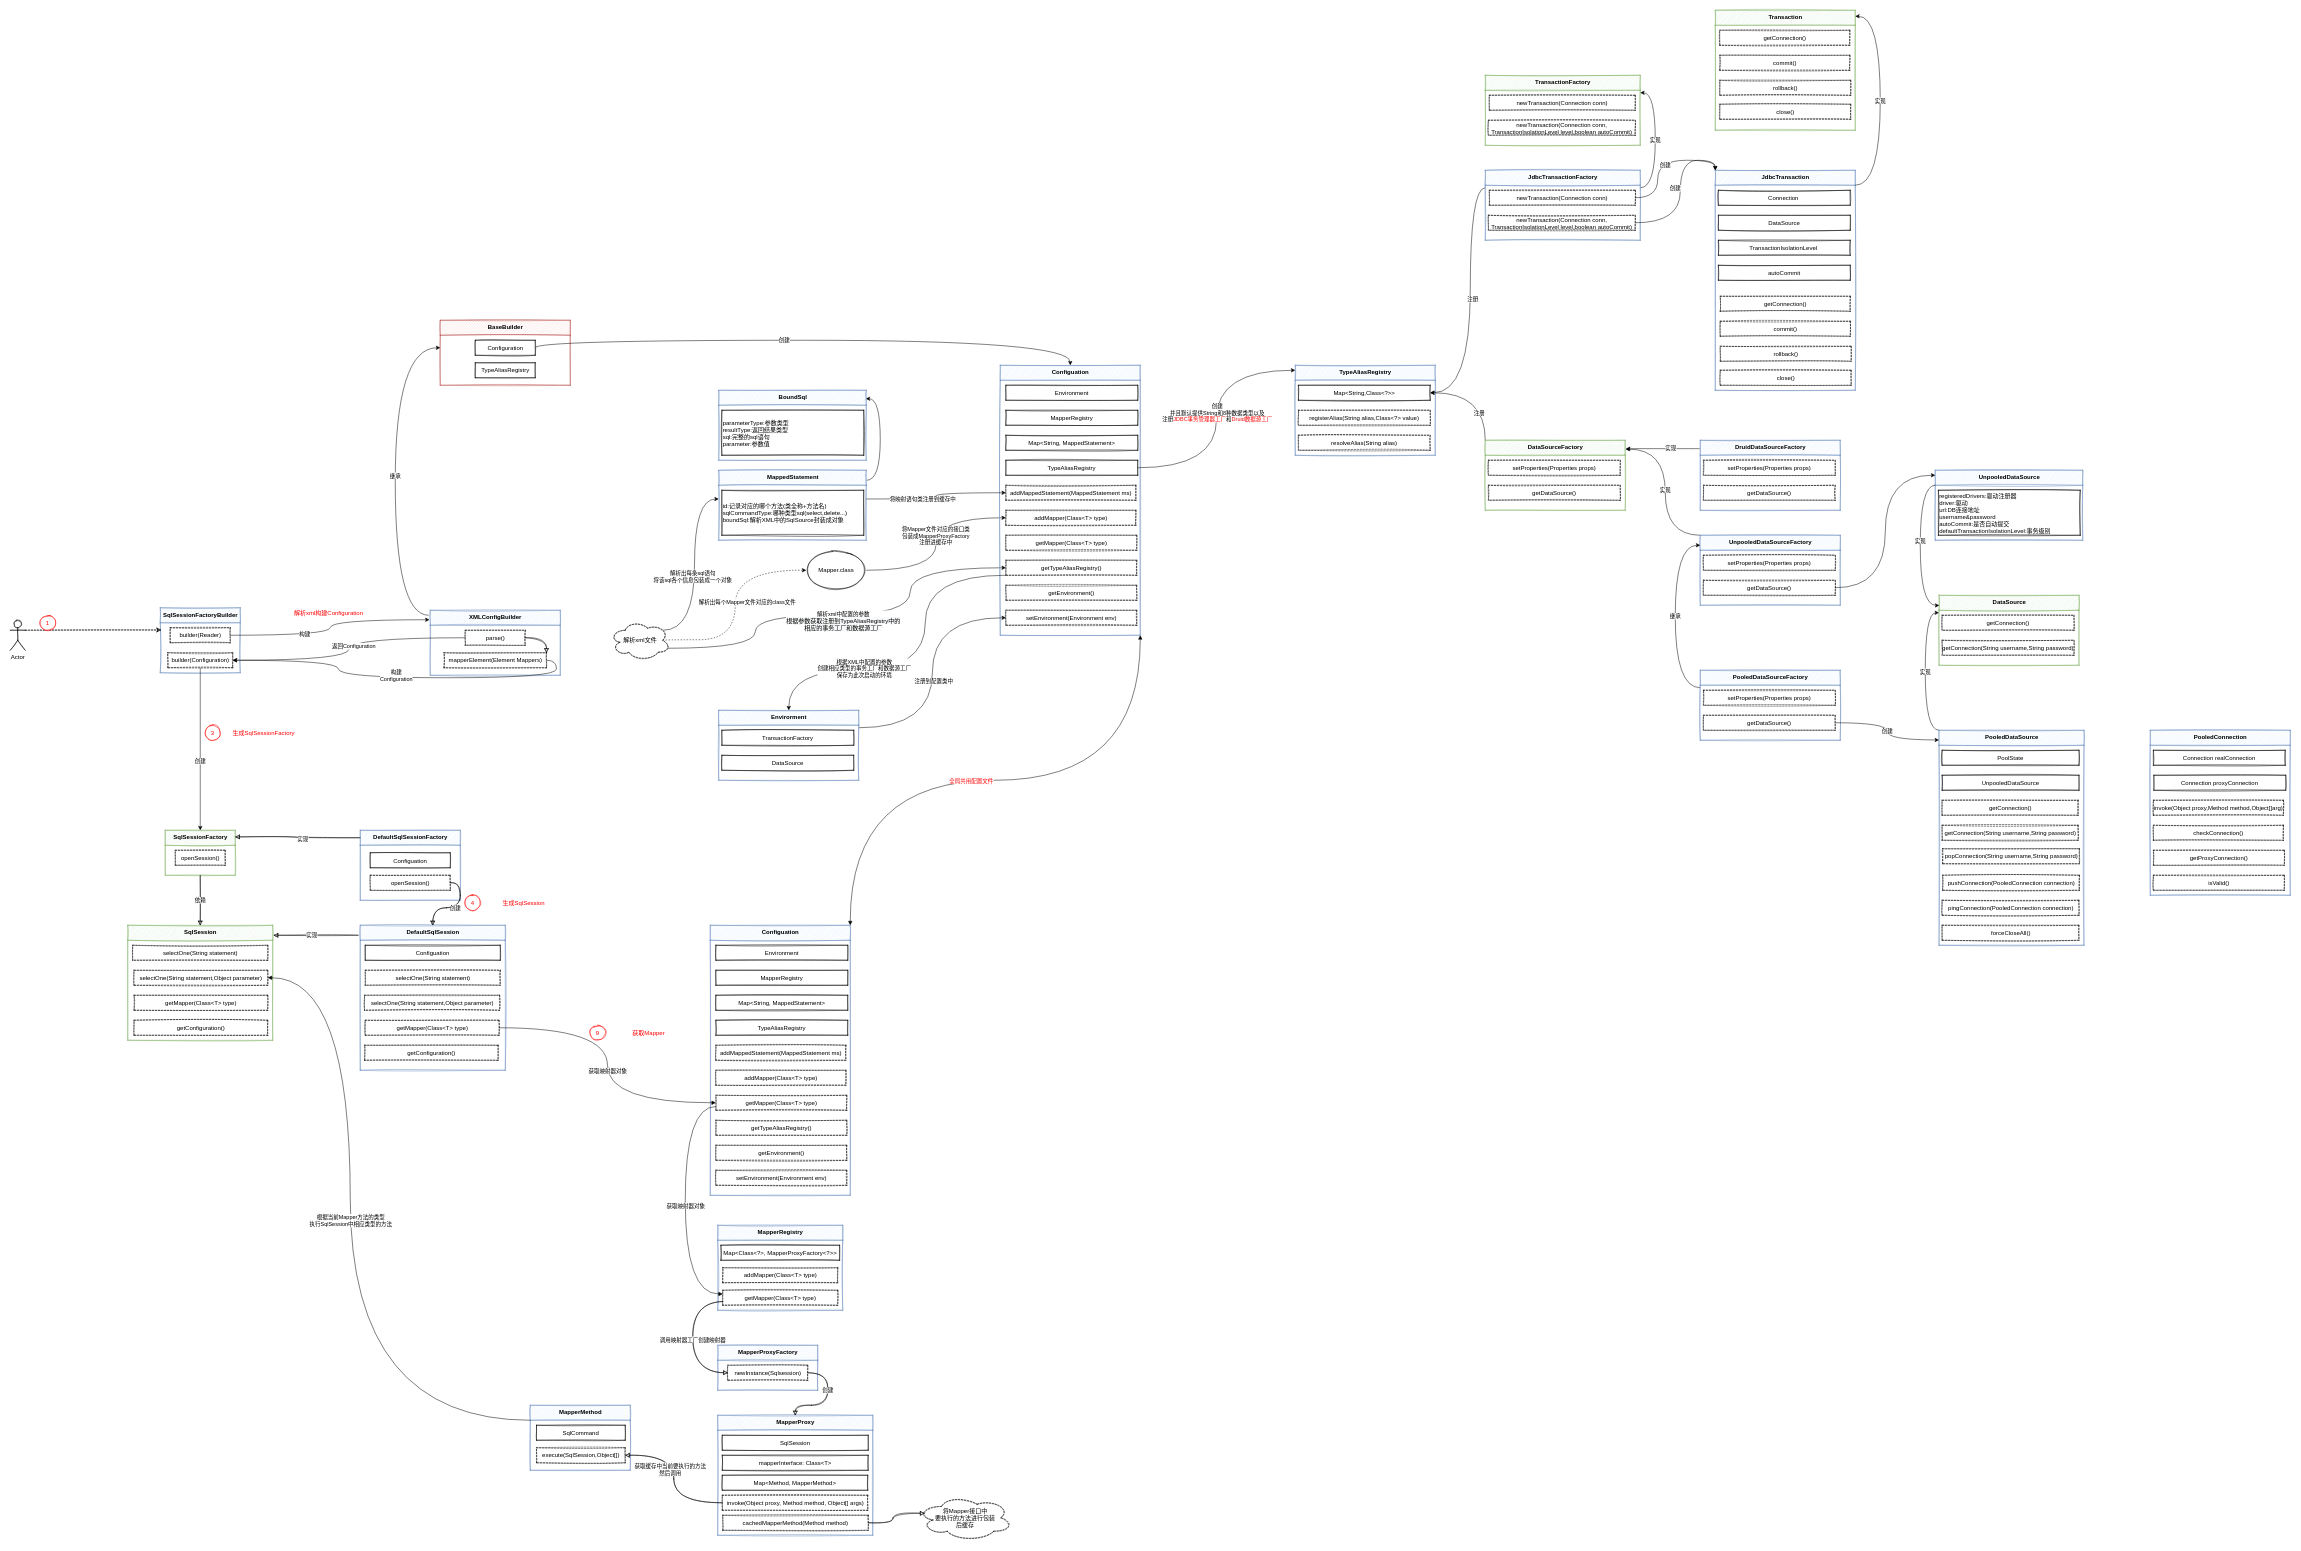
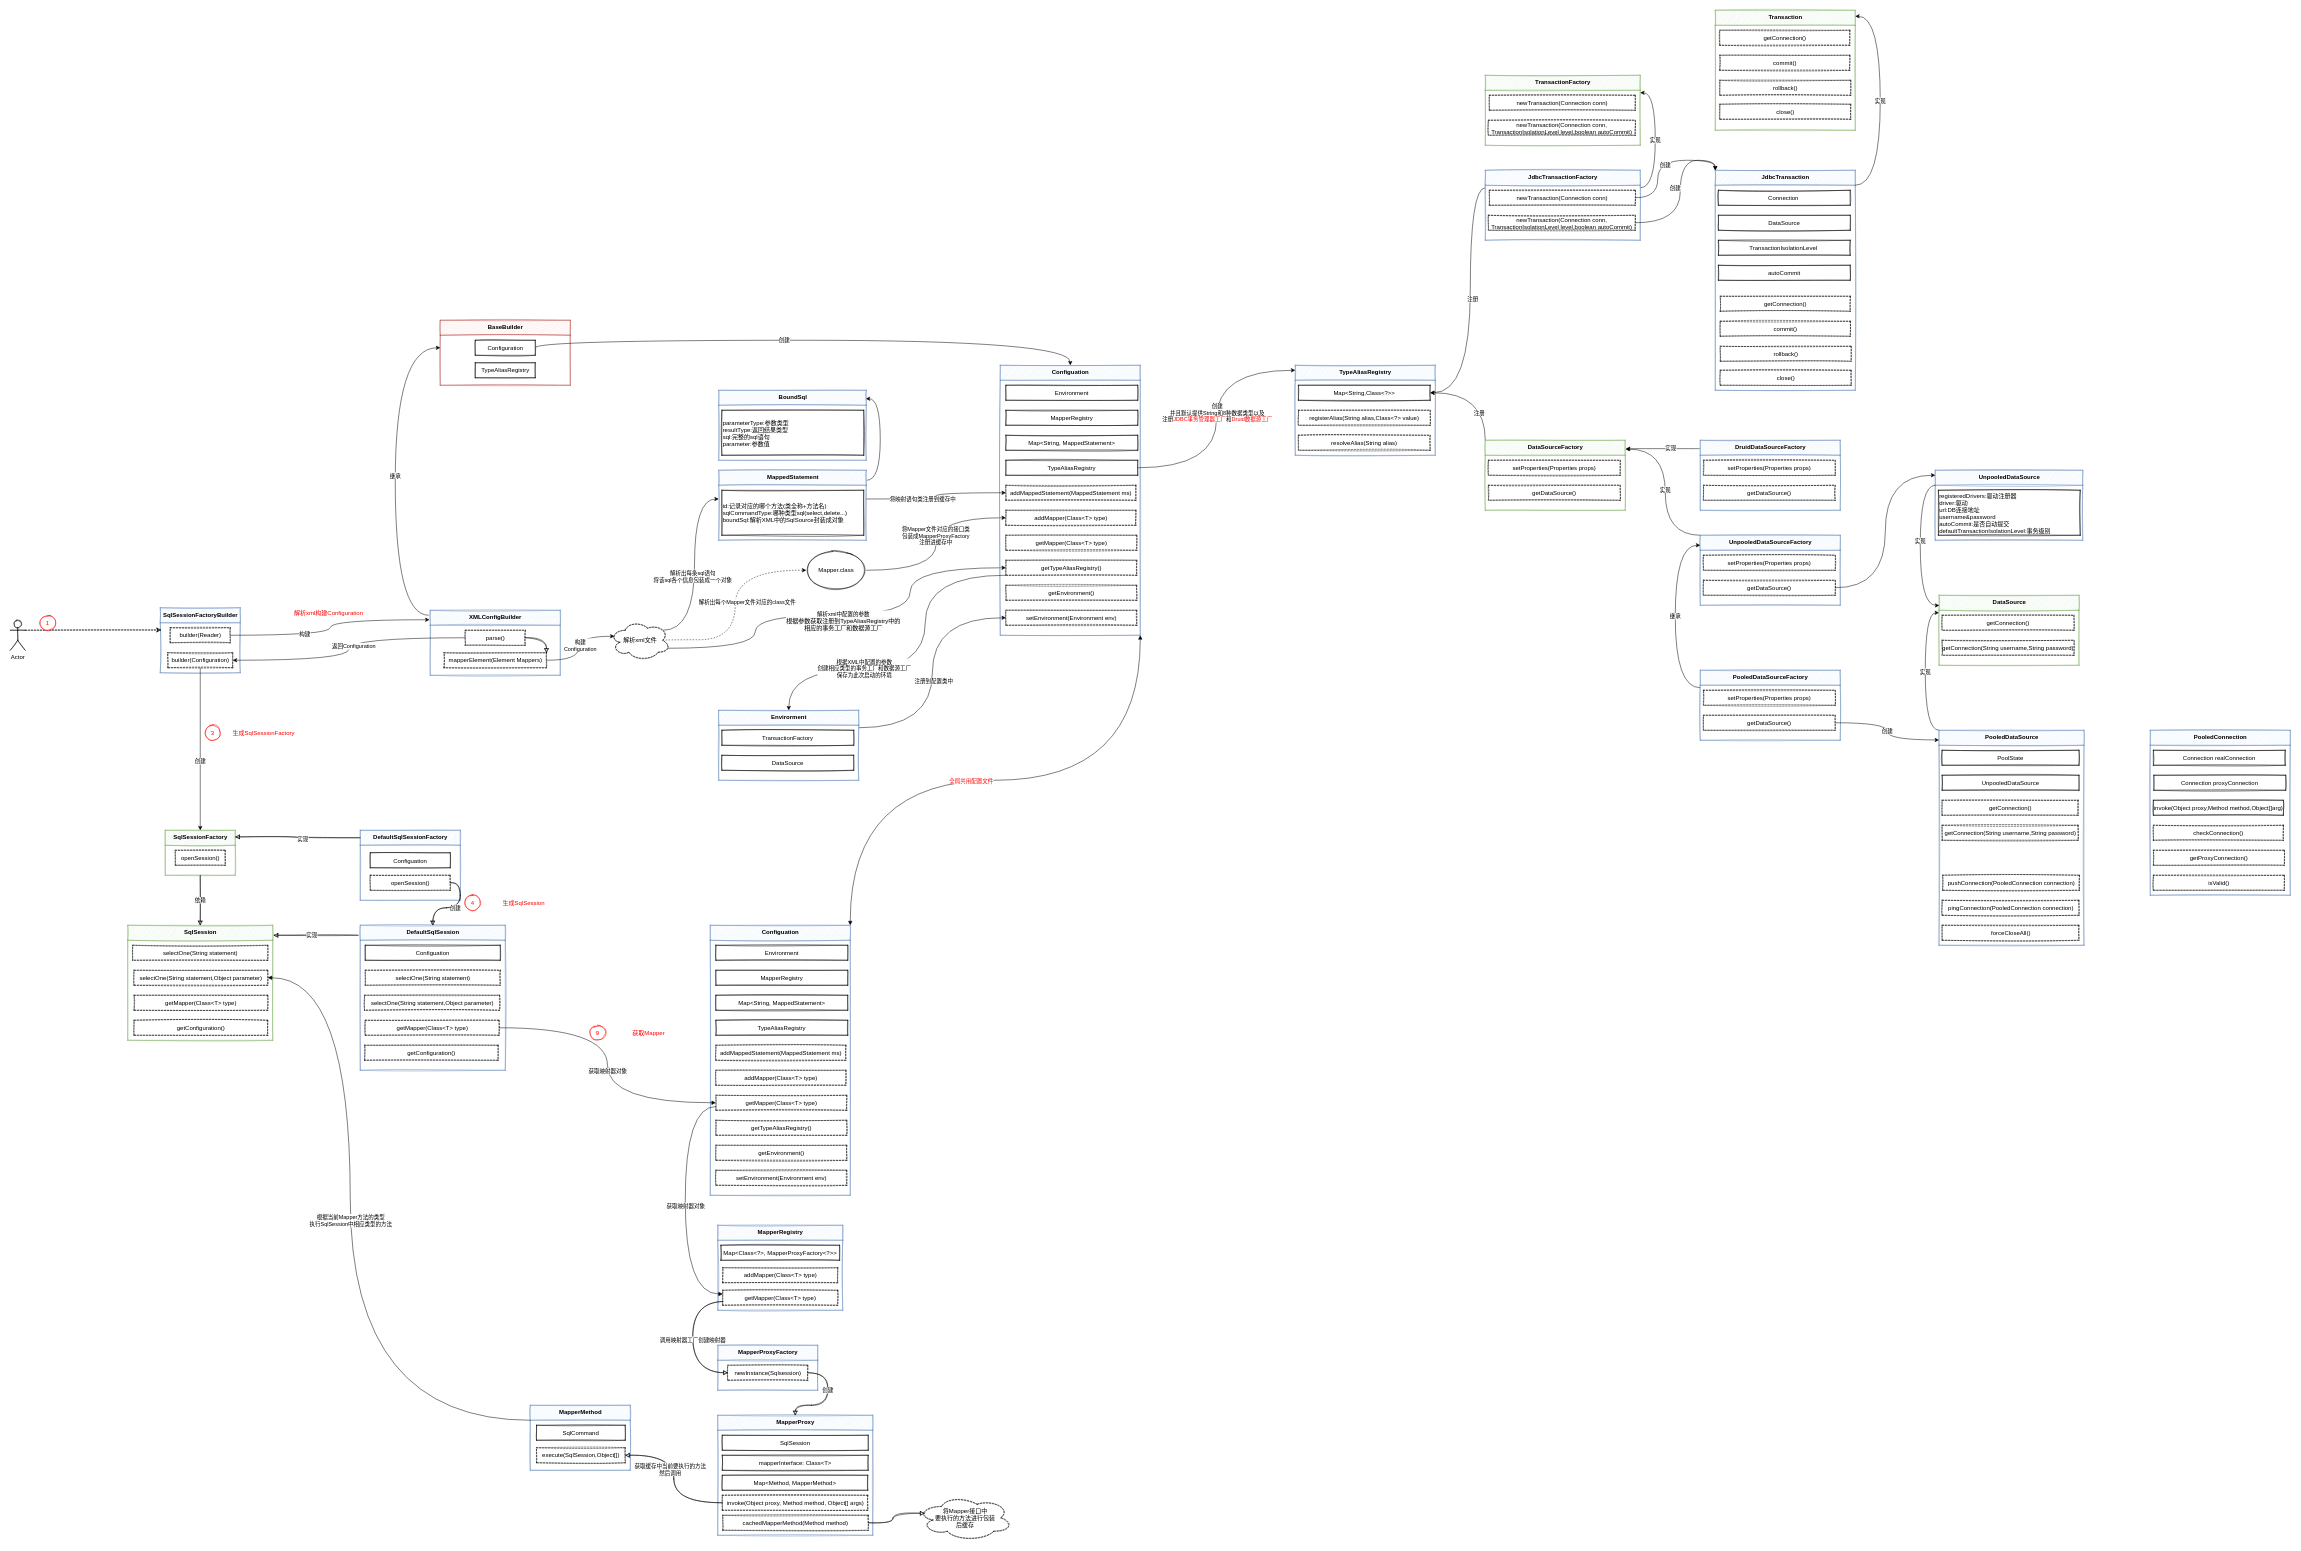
- <mxCell id="18" value="构建&lt;br&gt;Configuration" style="edgeStyle=orthogonalEdgeStyle;rounded=0;orthogonalLoop=1;jettySize=auto;html=1;exitX=1;exitY=0.5;exitDx=0;exitDy=0;curved=1;" parent="1" source="6" target="104" edge="1"><mxGeometry x="0.02" y="-4" relative="1" as="geometry"><mxPoint as="offset" /></mxGeometry></mxCell>
+ <mxCell id="18" value="构建&lt;br&gt;Configuration" style="edgeStyle=orthogonalEdgeStyle;rounded=0;orthogonalLoop=1;jettySize=auto;html=1;exitX=1;exitY=0.5;exitDx=0;exitDy=0;curved=1;entryX=0.07;entryY=0.4;entryDx=0;entryDy=0;entryPerimeter=0;" parent="1" source="6" target="17" edge="1"><mxGeometry x="0.02" y="-4" relative="1" as="geometry"><mxPoint as="offset" /></mxGeometry></mxCell>
- <mxCell id="235" value="invoke(Object proxy,Method method,Object[]arg)" style="html=1;align=center;verticalAlign=middle;rotatable=0;sketch=1;dashed=1;fillColor=none;" vertex="1" parent="232"><mxGeometry x="6.25" y="110" width="260" height="30" as="geometry" /></mxCell>
+ <mxCell id="235" value="invoke(Object proxy,Method method,Object[]arg)" style="html=1;align=center;verticalAlign=middle;rotatable=0;sketch=1;dashed=0;fillColor=none;" vertex="1" parent="232"><mxGeometry x="6.25" y="110" width="260" height="30" as="geometry" /></mxCell>
- <mxCell id="219" value="popConnection(String username,String password)" style="html=1;align=center;verticalAlign=middle;rotatable=0;sketch=1;dashed=1;fillColor=none;" vertex="1" parent="214"><mxGeometry x="7.19" y="207" width="273.75" height="30" as="geometry" /></mxCell>
